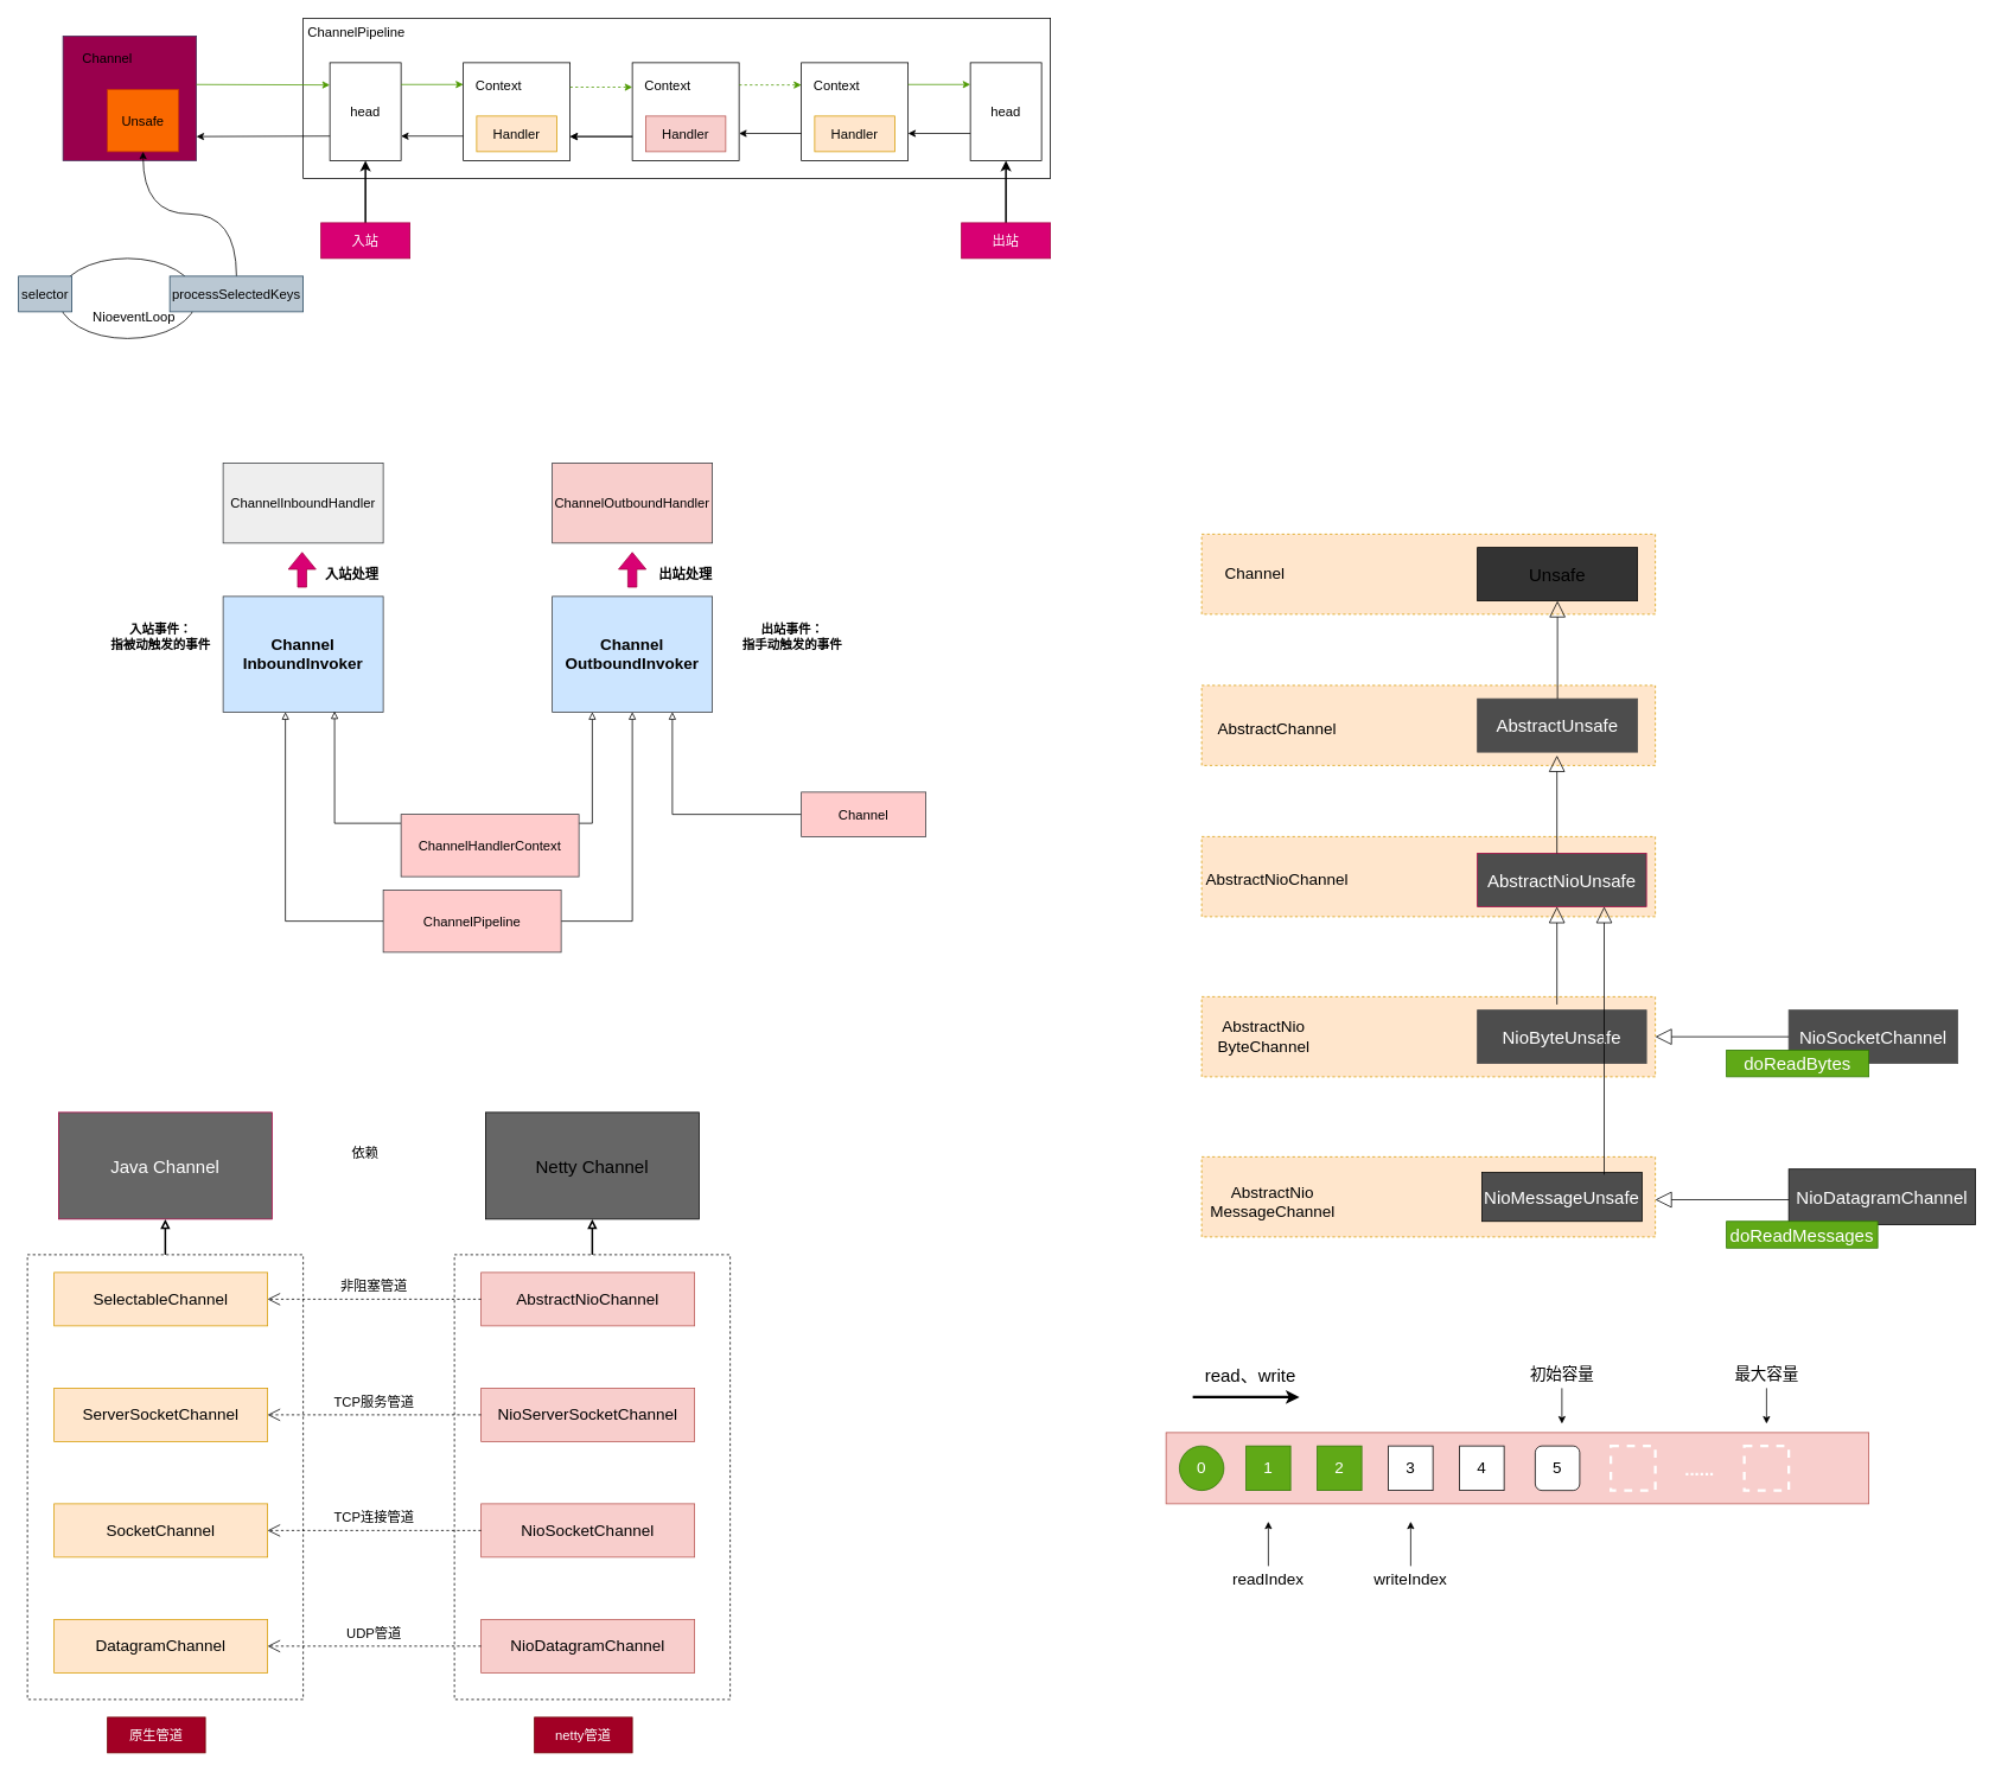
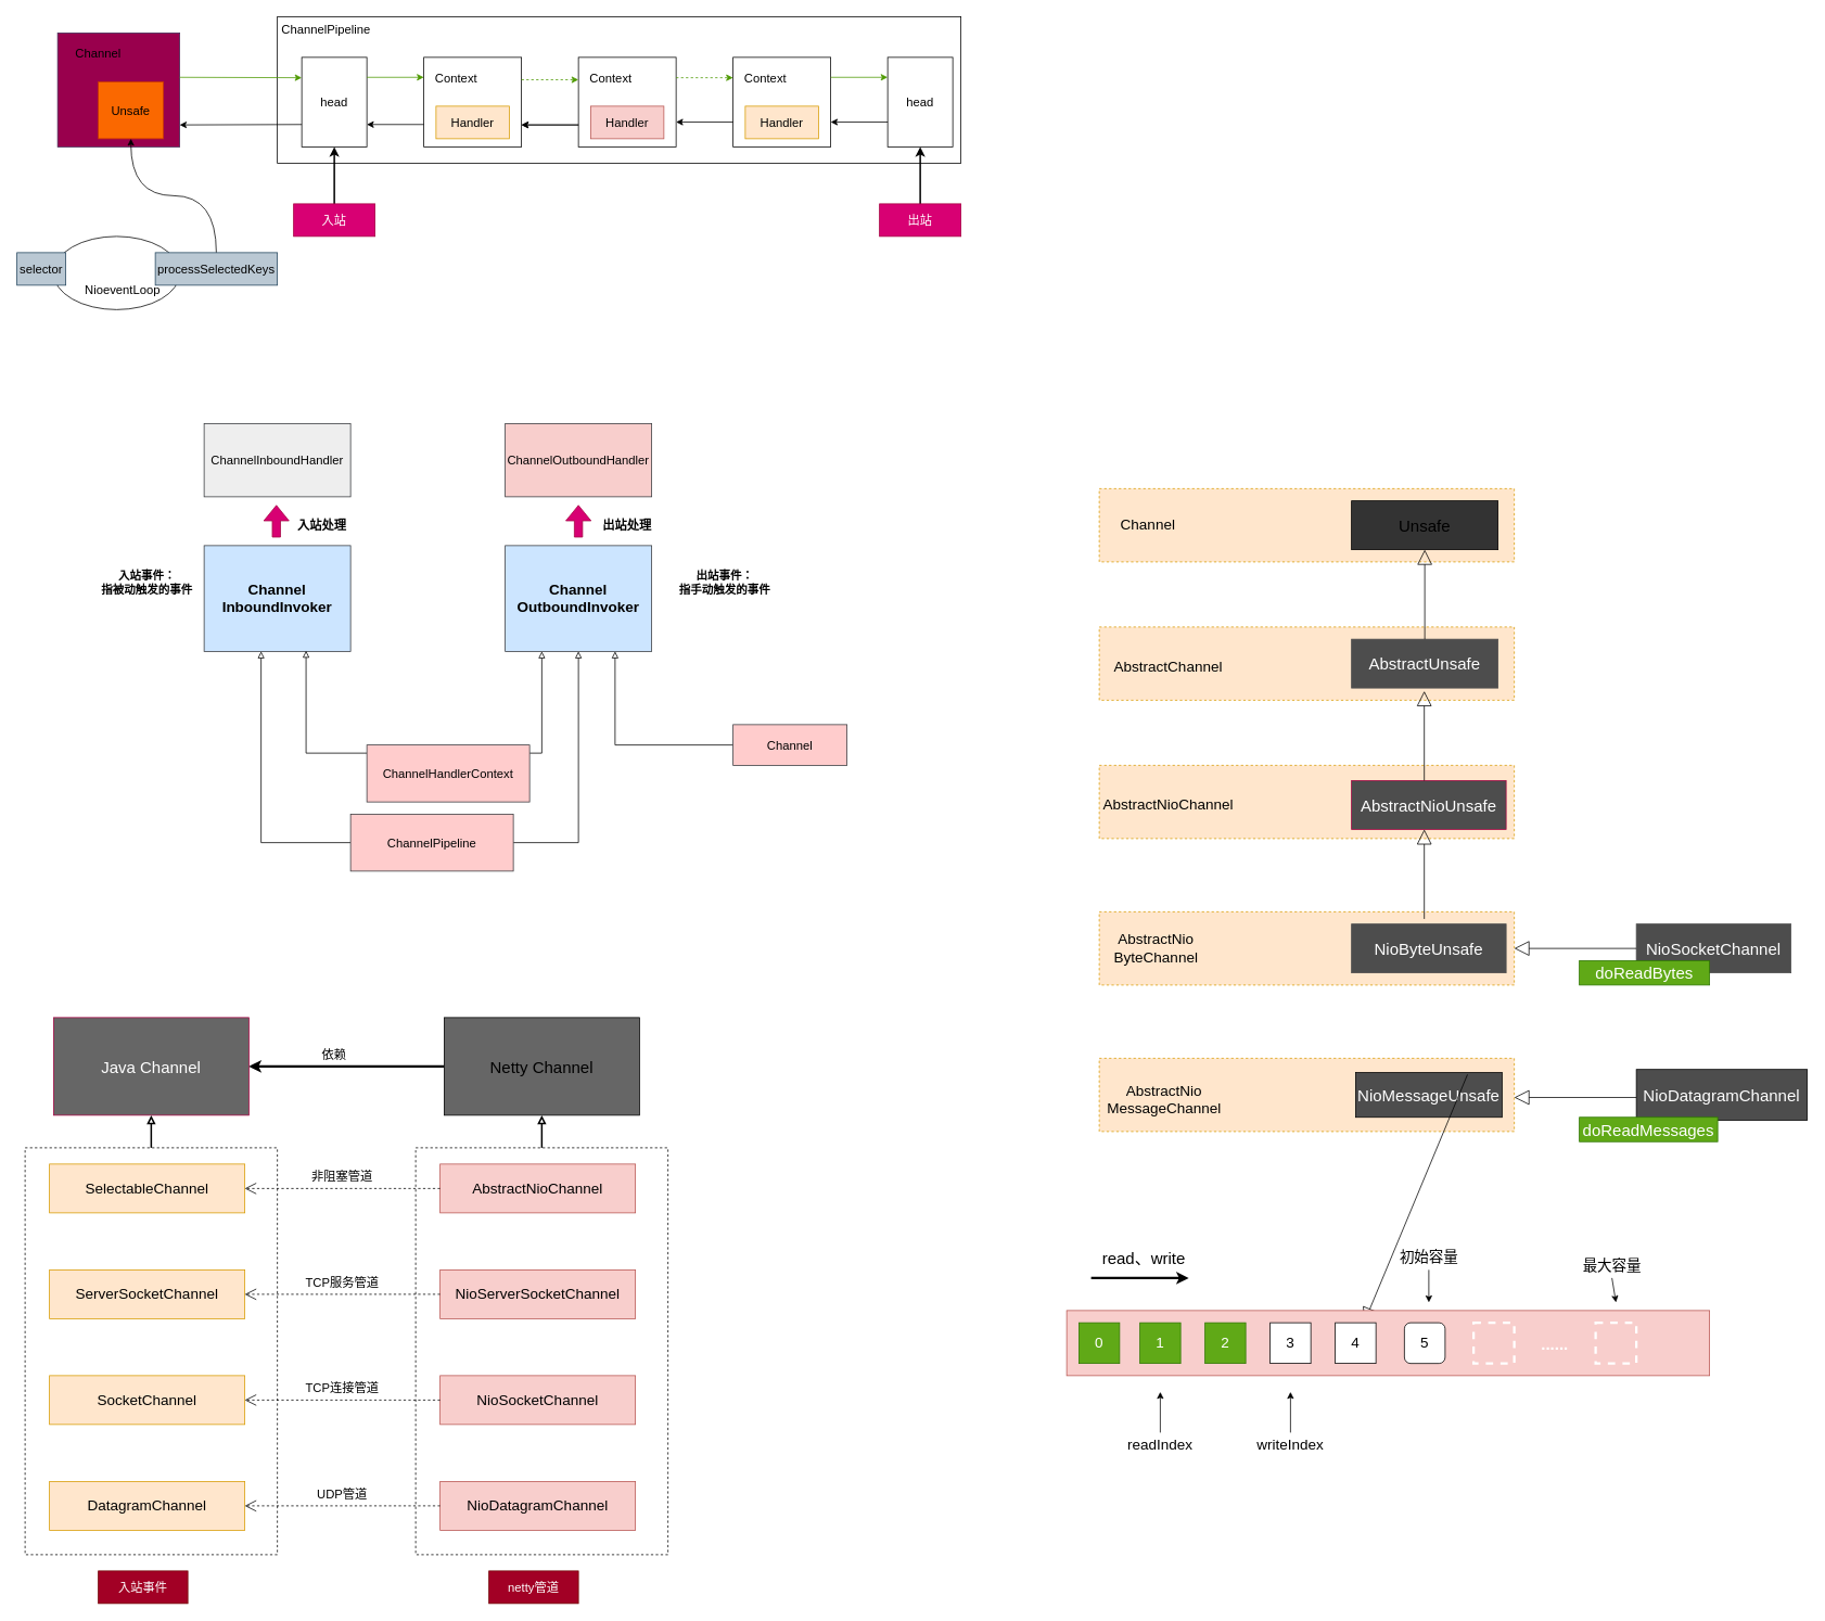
- <mxCell id="100" value="" style="endArrow=block;endSize=16;endFill=0;html=1;rounded=0;exitX=0.764;exitY=0.045;exitDx=0;exitDy=0;entryX=0.75;entryY=1;entryDx=0;entryDy=0;exitPerimeter=0;" edge="1" parent="1" source="89" target="95"><mxGeometry width="160" relative="1" as="geometry"><mxPoint x="1790" y="1317.5" as="sourcePoint" /><mxPoint x="1790" y="1207.5" as="targetPoint" /></mxGeometry></mxCell>
+ <mxCell id="100" value="" style="endArrow=block;endSize=16;endFill=0;html=1;rounded=0;exitX=0.764;exitY=0.045;exitDx=0;exitDy=0;exitPerimeter=0;" edge="1" parent="1" source="89" target="112"><mxGeometry width="160" relative="1" as="geometry"><mxPoint x="1790" y="1317.5" as="sourcePoint" /><mxPoint x="1790" y="1207.5" as="targetPoint" /></mxGeometry></mxCell>
+ <mxCell id="57" style="edgeStyle=orthogonalEdgeStyle;rounded=0;orthogonalLoop=1;jettySize=auto;html=1;entryX=1;entryY=0.5;entryDx=0;entryDy=0;strokeWidth=3;" edge="1" parent="1" source="58" target="56"><mxGeometry relative="1" as="geometry" /></mxCell>
- <mxCell id="124" value="&lt;span style=&quot;font-size: 18px;&quot;&gt;最大容量&lt;/span&gt;" style="text;html=1;strokeColor=none;fillColor=none;align=center;verticalAlign=middle;whiteSpace=wrap;rounded=0;" vertex="1" parent="1"><mxGeometry x="1942.5" y="1530" width="85" height="30" as="geometry" /></mxCell>
+ <mxCell id="124" value="&lt;span style=&quot;font-size: 18px;&quot;&gt;最大容量&lt;/span&gt;" style="text;html=1;strokeColor=none;fillColor=none;align=center;verticalAlign=middle;whiteSpace=wrap;rounded=0;" vertex="1" parent="1"><mxGeometry x="1937.5" y="1540" width="85" height="30" as="geometry" /></mxCell>
- <mxCell id="108" value="&lt;font style=&quot;font-size: 18px;&quot;&gt;0&lt;/font&gt;" style="ellipse;whiteSpace=wrap;html=1;fillColor=#60a917;fontColor=#ffffff;strokeColor=#2D7600;" vertex="1" parent="1"><mxGeometry x="1325" y="1625" width="50" height="50" as="geometry" /></mxCell>
+ <mxCell id="108" value="&lt;font style=&quot;font-size: 18px;&quot;&gt;0&lt;/font&gt;" style="rounded=0;whiteSpace=wrap;html=1;fillColor=#60a917;fontColor=#ffffff;strokeColor=#2D7600;" vertex="1" parent="1"><mxGeometry x="1325" y="1625" width="50" height="50" as="geometry" /></mxCell>
- <mxCell id="76" value="&lt;font style=&quot;font-size: 15px;&quot;&gt;原生管道&lt;/font&gt;" style="rounded=0;whiteSpace=wrap;html=1;fillColor=#a20025;fontColor=#ffffff;strokeColor=#6F0000;" vertex="1" parent="1"><mxGeometry x="120" y="1930" width="110" height="40" as="geometry" /></mxCell>
+ <mxCell id="76" value="&lt;font style=&quot;font-size: 15px;&quot;&gt;入站事件&lt;/font&gt;" style="rounded=0;whiteSpace=wrap;html=1;fillColor=#a20025;fontColor=#ffffff;strokeColor=#6F0000;" vertex="1" parent="1"><mxGeometry x="120" y="1930" width="110" height="40" as="geometry" /></mxCell>
